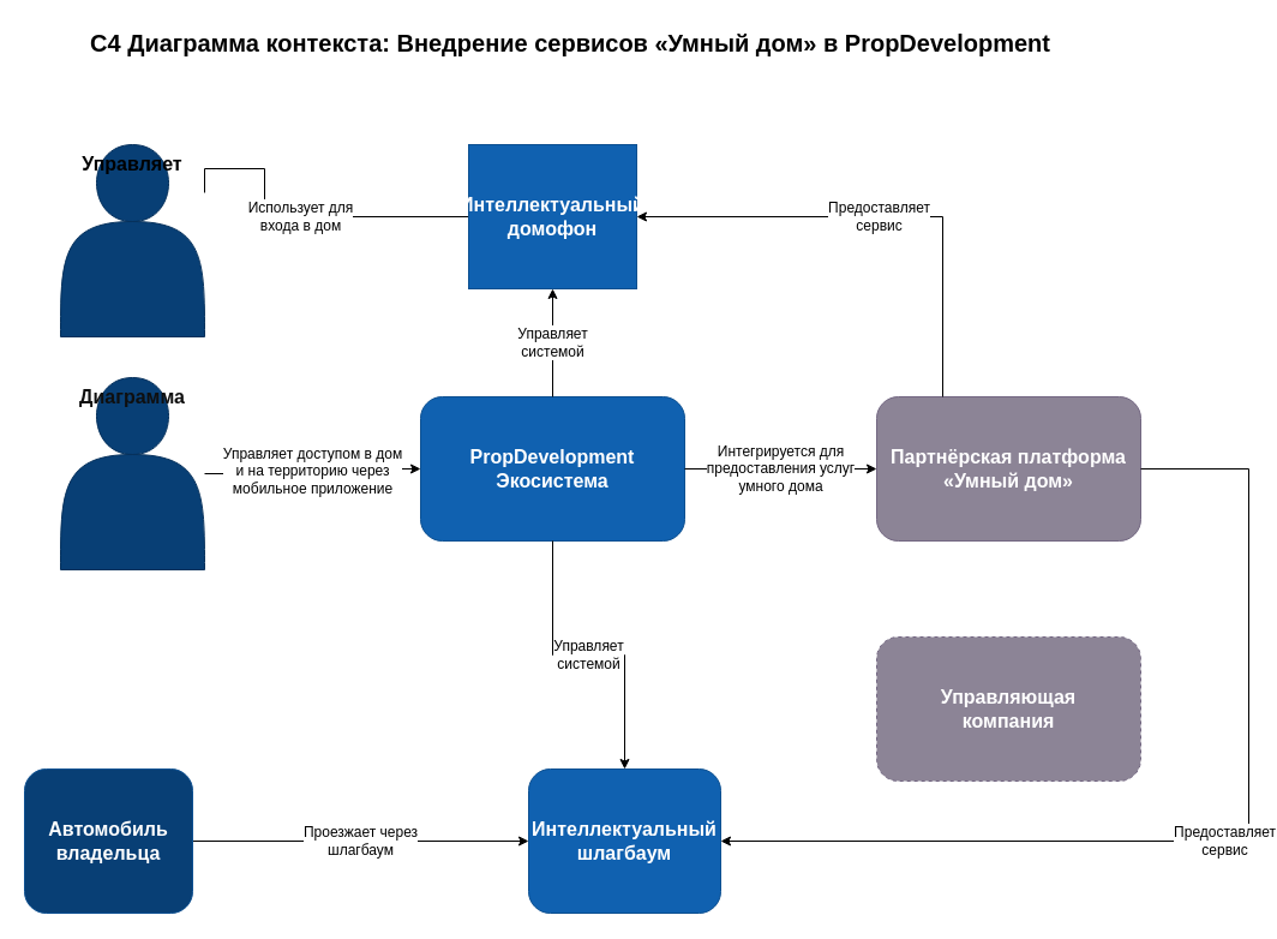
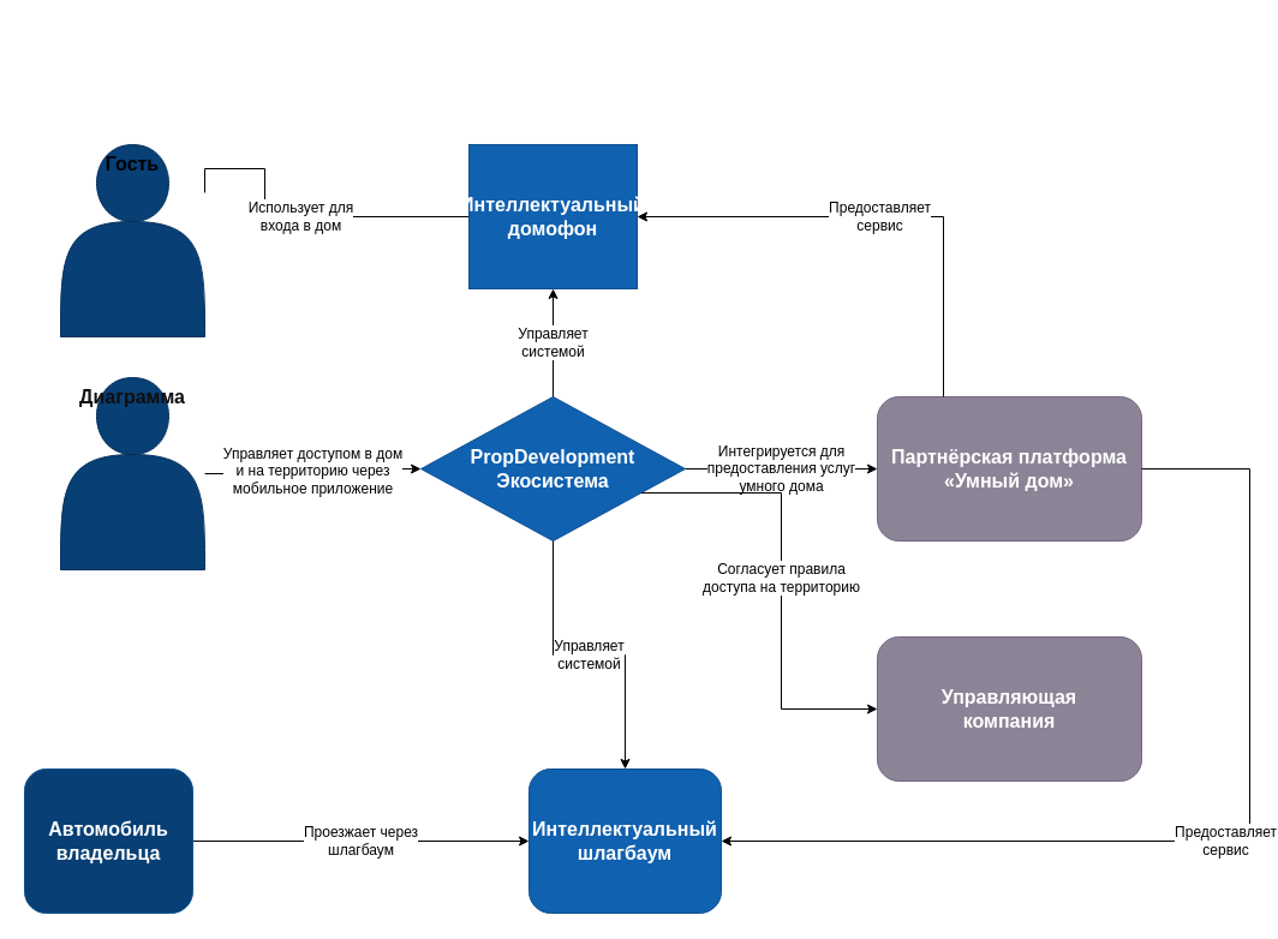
- <mxCell id="16" value="C4 Диаграмма контекста: Внедрение сервисов «Умный дом» в PropDevelopment" style="text;html=1;strokeColor=none;fillColor=none;align=center;verticalAlign=middle;whiteSpace=wrap;rounded=0;fontSize=20;fontStyle=1" parent="1" vertex="1"><mxGeometry x="50" y="20" width="850" height="30" as="geometry" /></mxCell>
- <mxCell id="3" value="Управляет" style="shape=actor;whiteSpace=wrap;html=1;verticalAlign=top;align=center;fillColor=#083F75;strokeColor=#06315C;fontColor=#000000;fontSize=16;fontStyle=1" parent="1" vertex="1"><mxGeometry x="50" y="120" width="120" height="160" as="geometry" /></mxCell>
+ <mxCell id="3" value="Гость" style="shape=actor;whiteSpace=wrap;html=1;verticalAlign=top;align=center;fillColor=#083F75;strokeColor=#06315C;fontColor=#000000;fontSize=16;fontStyle=1" parent="1" vertex="1"><mxGeometry x="50" y="120" width="120" height="160" as="geometry" /></mxCell>
- <mxCell id="4" value="PropDevelopment&#10;Экосистема" style="rounded=1;whiteSpace=wrap;html=1;fillColor=#1061B0;strokeColor=#0D5091;fontColor=#FFFFFF;fontSize=16;fontStyle=1" parent="1" vertex="1"><mxGeometry x="350" y="330" width="220" height="120" as="geometry" /></mxCell>
+ <mxCell id="4" value="PropDevelopment&#10;Экосистема" style="rhombus;whiteSpace=wrap;html=1;fillColor=#1061B0;strokeColor=#0D5091;fontColor=#FFFFFF;fontSize=16;fontStyle=1;" parent="1" vertex="1"><mxGeometry x="350" y="330" width="220" height="120" as="geometry" /></mxCell>
+ <mxCell id="15" value="Согласует правила&#10;доступа на территорию" style="edgeStyle=orthogonalEdgeStyle;rounded=0;orthogonalLoop=1;jettySize=auto;html=1;exitX=1;exitY=0.75;exitDx=0;exitDy=0;entryX=0;entryY=0.5;entryDx=0;entryDy=0;fontSize=12;" parent="1" source="4" target="6" edge="1"><mxGeometry relative="1" as="geometry" /></mxCell>
- <mxCell id="6" value="Управляющая&#10;компания" style="rounded=1;whiteSpace=wrap;html=1;fillColor=#8C8496;strokeColor=#736782;fontColor=#FFFFFF;fontSize=16;fontStyle=1;dashed=1;" parent="1" vertex="1"><mxGeometry x="730" y="530" width="220" height="120" as="geometry" /></mxCell>
+ <mxCell id="6" value="Управляющая&#10;компания" style="rounded=1;whiteSpace=wrap;html=1;fillColor=#8C8496;strokeColor=#736782;fontColor=#FFFFFF;fontSize=16;fontStyle=1" parent="1" vertex="1"><mxGeometry x="730" y="530" width="220" height="120" as="geometry" /></mxCell>
